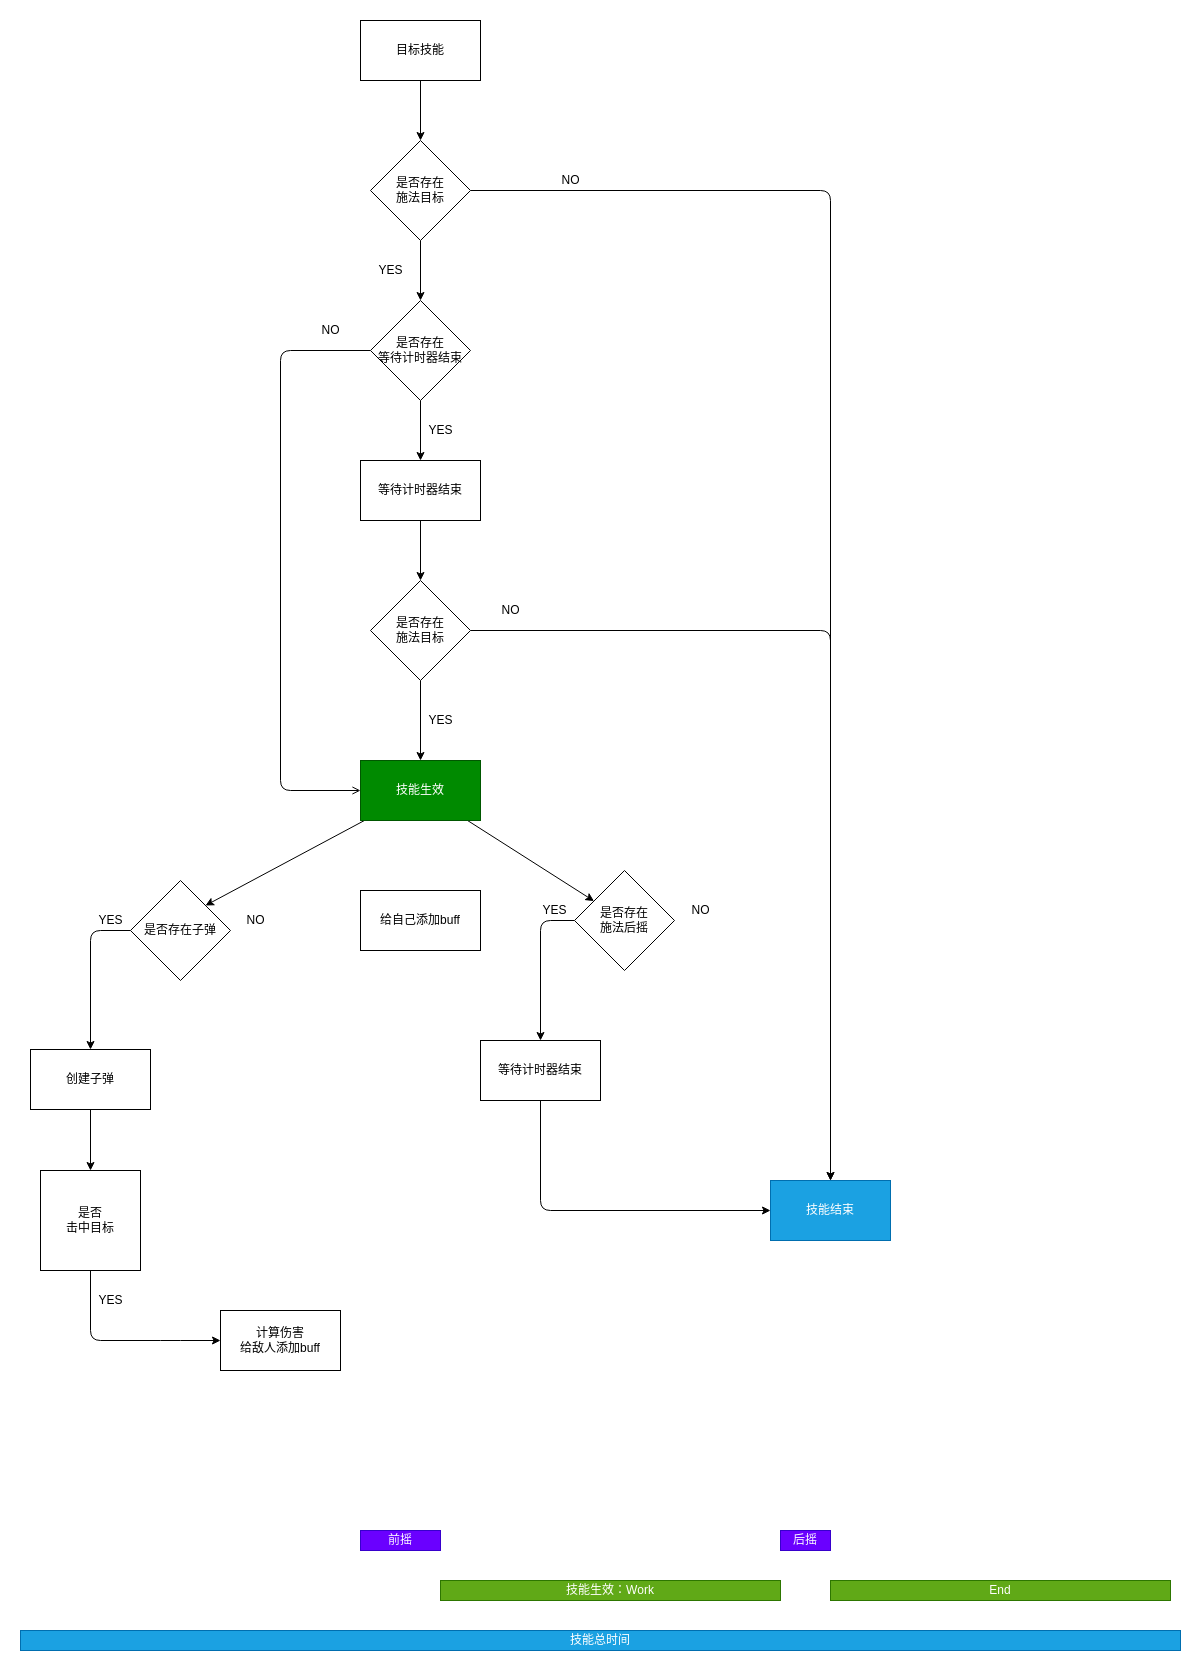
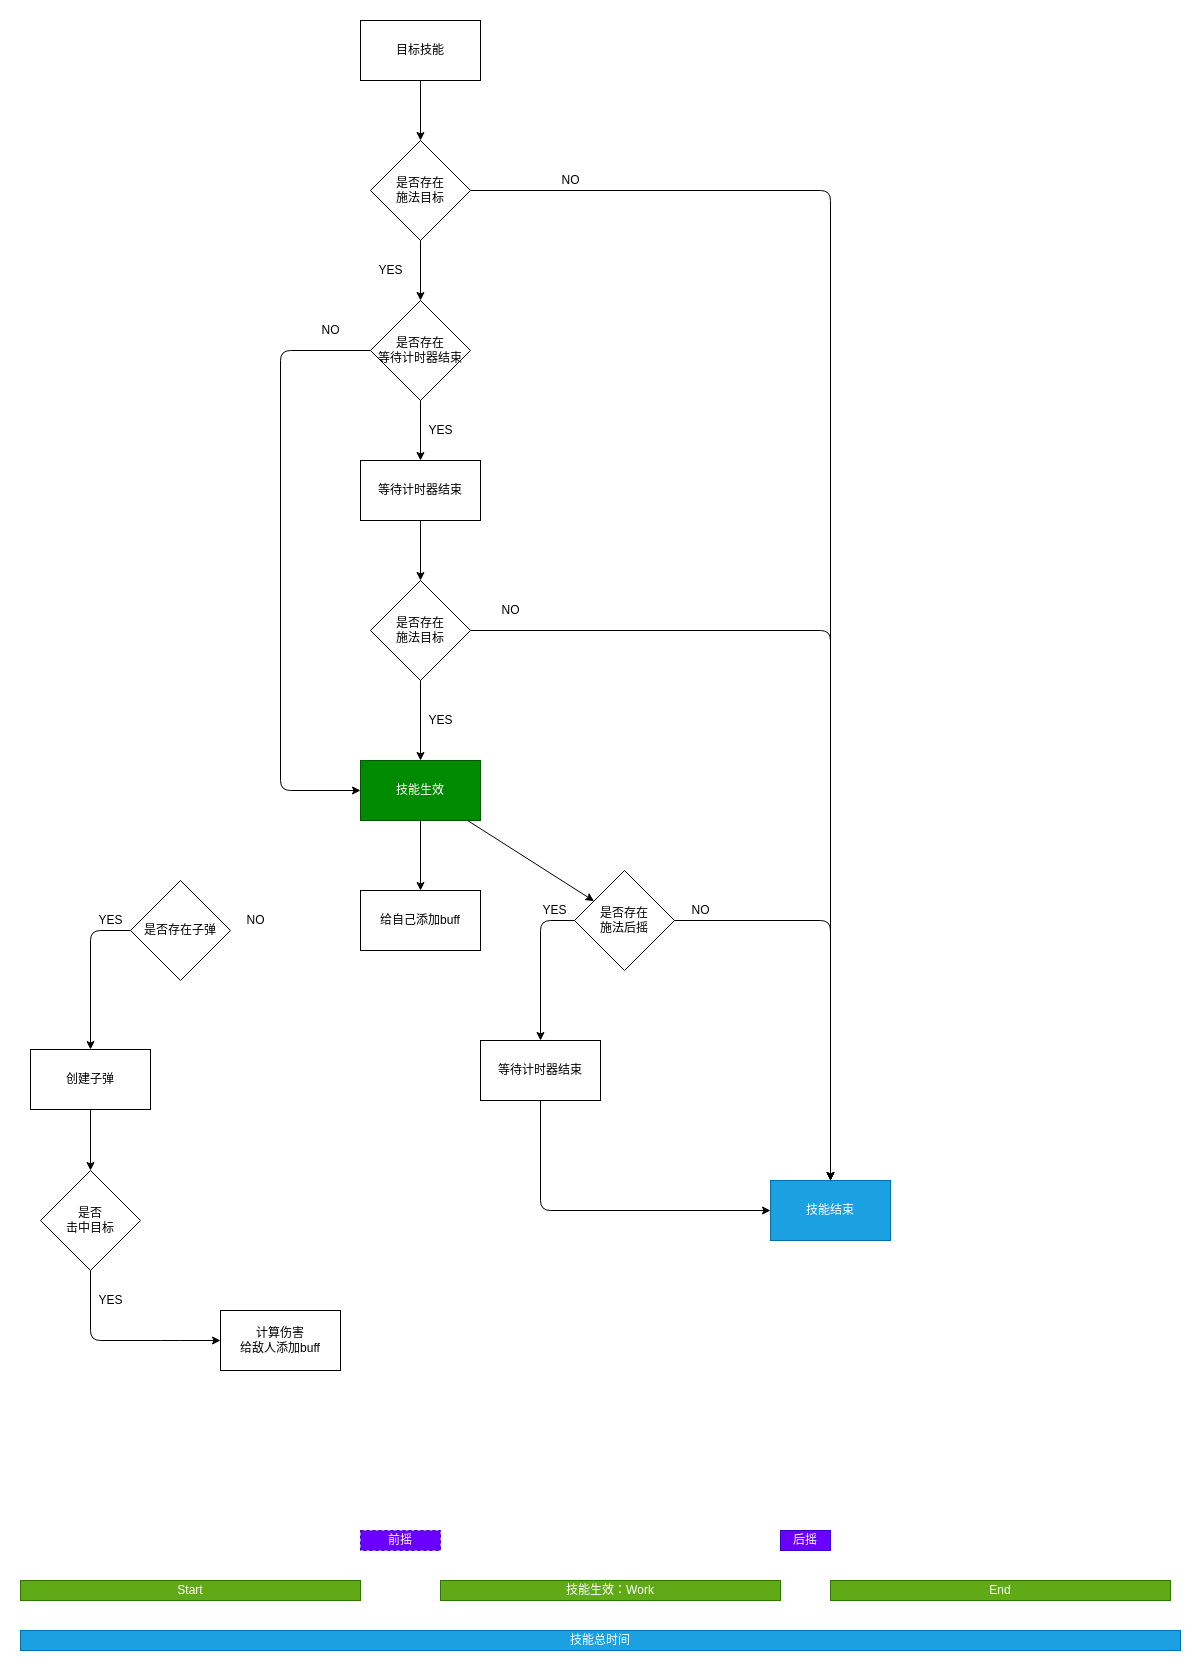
- <mxCell id="11" style="edgeStyle=none;html=1;entryX=0;entryY=0.5;entryDx=0;entryDy=0;endArrow=open;" parent="1" source="12" target="22" edge="1"><mxGeometry relative="1" as="geometry"><Array as="points"><mxPoint x="280" y="350" /><mxPoint x="280" y="790" /></Array></mxGeometry></mxCell>
+ <mxCell id="11" style="edgeStyle=none;html=1;entryX=0;entryY=0.5;entryDx=0;entryDy=0;" parent="1" source="12" target="22" edge="1"><mxGeometry relative="1" as="geometry"><Array as="points"><mxPoint x="280" y="350" /><mxPoint x="280" y="790" /></Array></mxGeometry></mxCell>
+ <mxCell id="19" value="" style="edgeStyle=none;html=1;" parent="1" source="22" target="35" edge="1"><mxGeometry relative="1" as="geometry" /></mxCell>
- <mxCell id="20" style="edgeStyle=none;html=1;entryX=1;entryY=0;entryDx=0;entryDy=0;" parent="1" source="22" target="28" edge="1"><mxGeometry relative="1" as="geometry" /></mxCell>
+ <mxCell id="36" style="edgeStyle=none;html=1;entryX=0.5;entryY=0;entryDx=0;entryDy=0;exitX=1;exitY=0.5;exitDx=0;exitDy=0;" parent="1" source="38" target="9" edge="1"><mxGeometry relative="1" as="geometry"><Array as="points"><mxPoint x="830" y="920" /></Array></mxGeometry></mxCell>
- <mxCell id="31" value="是否&lt;br&gt;击中目标" style="whiteSpace=wrap;html=1;rounded=0;" parent="1" vertex="1"><mxGeometry x="40" y="1170" width="100" height="100" as="geometry" /></mxCell>
+ <mxCell id="31" value="是否&lt;br&gt;击中目标" style="rhombus;whiteSpace=wrap;html=1;" parent="1" vertex="1"><mxGeometry x="40" y="1170" width="100" height="100" as="geometry" /></mxCell>
- <mxCell id="48" value="前摇" style="rounded=0;whiteSpace=wrap;html=1;fillColor=#6a00ff;fontColor=#ffffff;strokeColor=#3700CC;" vertex="1" parent="1"><mxGeometry x="360" y="1530" width="80" height="20" as="geometry" /></mxCell>
+ <mxCell id="48" value="前摇" style="rounded=0;whiteSpace=wrap;html=1;fillColor=#6a00ff;fontColor=#ffffff;strokeColor=#3700CC;dashed=1;" vertex="1" parent="1"><mxGeometry x="360" y="1530" width="80" height="20" as="geometry" /></mxCell>
+ <mxCell id="45" value="Start" style="rounded=0;whiteSpace=wrap;html=1;fillColor=#60a917;fontColor=#ffffff;strokeColor=#2D7600;" vertex="1" parent="1"><mxGeometry x="20" y="1580" width="340" height="20" as="geometry" /></mxCell>
